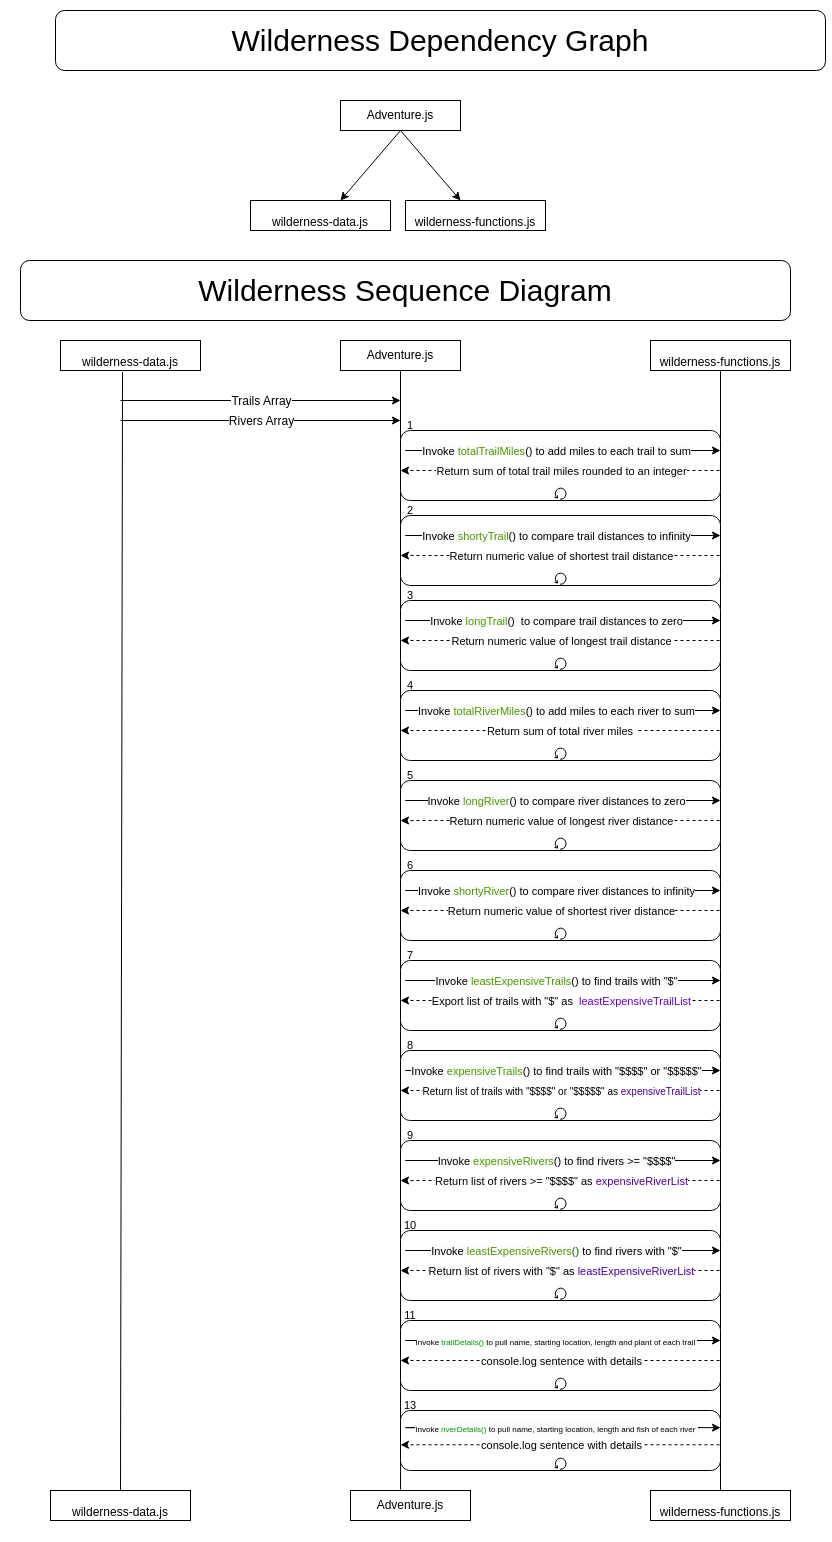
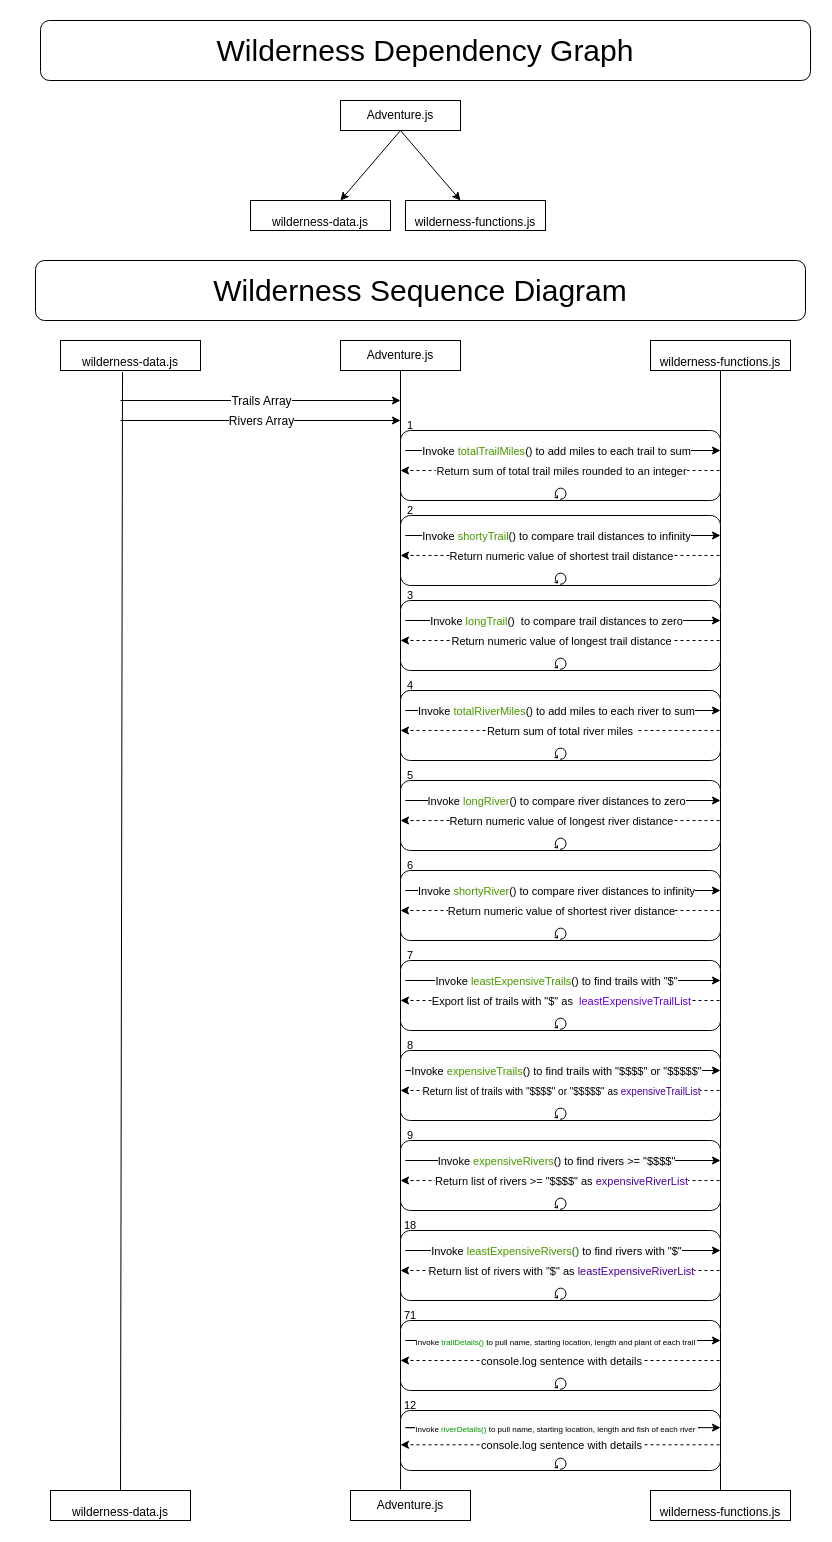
- <mxCell id="3" value="&lt;font style=&quot;font-size: 30px;&quot;&gt;Wilderness Dependency Graph&lt;/font&gt;" style="rounded=1;whiteSpace=wrap;html=1;" vertex="1" parent="1"><mxGeometry x="55" y="10" width="770" height="60" as="geometry" /></mxCell>
+ <mxCell id="3" value="&lt;font style=&quot;font-size: 30px;&quot;&gt;Wilderness Dependency Graph&lt;/font&gt;" style="rounded=1;whiteSpace=wrap;html=1;" vertex="1" parent="1"><mxGeometry x="40" y="20" width="770" height="60" as="geometry" /></mxCell>
- <mxCell id="8" value="&lt;font style=&quot;font-size: 30px;&quot;&gt;Wilderness Sequence Diagram&lt;/font&gt;" style="rounded=1;whiteSpace=wrap;html=1;" vertex="1" parent="1"><mxGeometry x="20" y="260" width="770" height="60" as="geometry" /></mxCell>
+ <mxCell id="8" value="&lt;font style=&quot;font-size: 30px;&quot;&gt;Wilderness Sequence Diagram&lt;/font&gt;" style="rounded=1;whiteSpace=wrap;html=1;" vertex="1" parent="1"><mxGeometry x="35" y="260" width="770" height="60" as="geometry" /></mxCell>
- <mxCell id="79" value="10" style="text;html=1;strokeColor=none;fillColor=none;align=center;verticalAlign=middle;whiteSpace=wrap;rounded=0;fontSize=11;" vertex="1" parent="73"><mxGeometry x="5" y="-10" width="10" height="10" as="geometry" /></mxCell>
+ <mxCell id="79" value="18" style="text;html=1;strokeColor=none;fillColor=none;align=center;verticalAlign=middle;whiteSpace=wrap;rounded=0;fontSize=11;" vertex="1" parent="73"><mxGeometry x="5" y="-10" width="10" height="10" as="geometry" /></mxCell>
- <mxCell id="95" value="11" style="text;html=1;strokeColor=none;fillColor=none;align=center;verticalAlign=middle;whiteSpace=wrap;rounded=0;fontSize=11;" vertex="1" parent="1"><mxGeometry x="405" y="1310" width="10" height="10" as="geometry" /></mxCell>
+ <mxCell id="95" value="71" style="text;html=1;strokeColor=none;fillColor=none;align=center;verticalAlign=middle;whiteSpace=wrap;rounded=0;fontSize=11;" vertex="1" parent="1"><mxGeometry x="405" y="1310" width="10" height="10" as="geometry" /></mxCell>
- <mxCell id="102" value="13" style="text;html=1;strokeColor=none;fillColor=none;align=center;verticalAlign=middle;whiteSpace=wrap;rounded=0;fontSize=11;" vertex="1" parent="1"><mxGeometry x="405" y="1400" width="10" height="10" as="geometry" /></mxCell>
+ <mxCell id="102" value="12" style="text;html=1;strokeColor=none;fillColor=none;align=center;verticalAlign=middle;whiteSpace=wrap;rounded=0;fontSize=11;" vertex="1" parent="1"><mxGeometry x="405" y="1400" width="10" height="10" as="geometry" /></mxCell>
